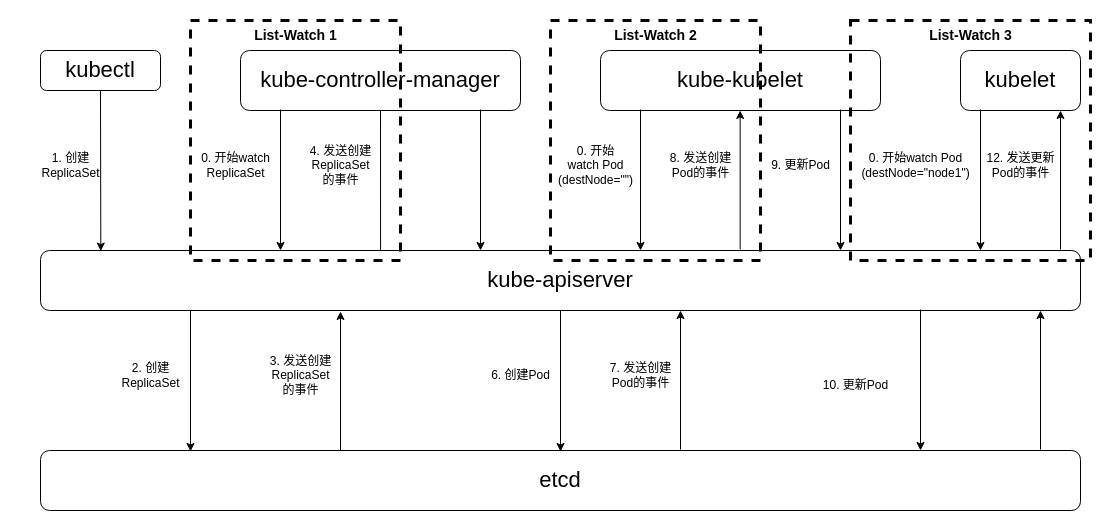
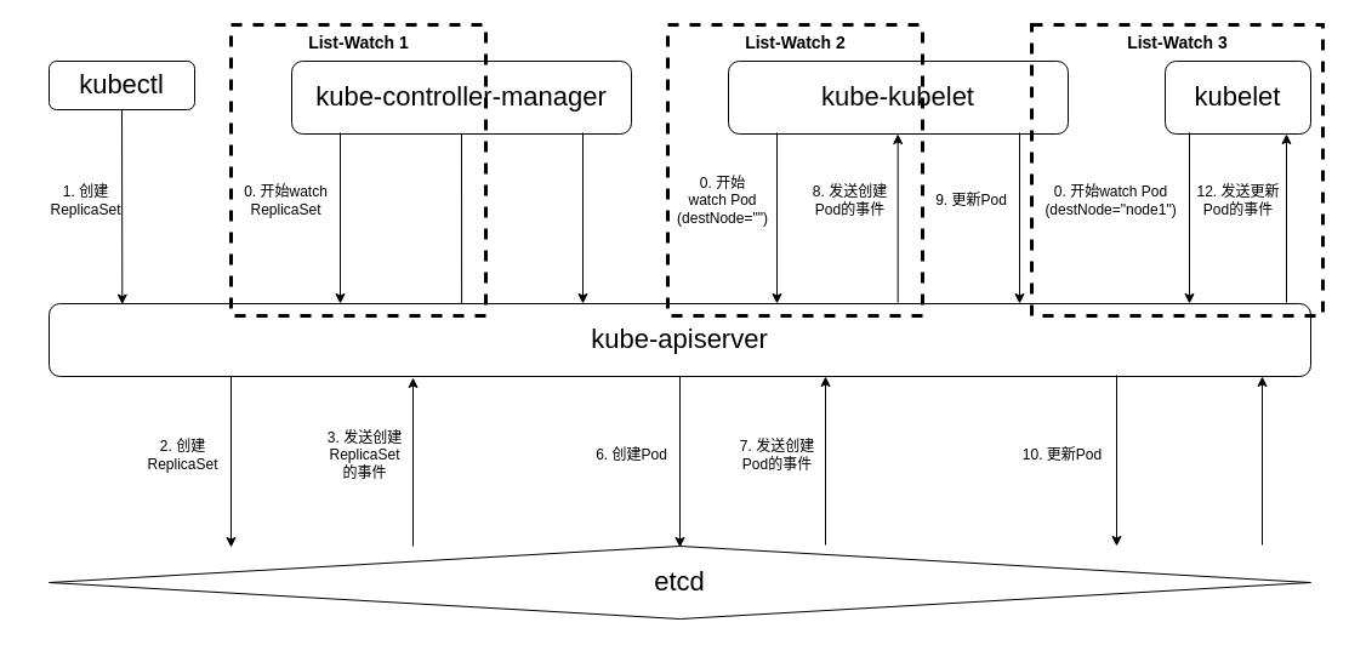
- <mxCell id="28" value="4. 发送创建&lt;br&gt;ReplicaSet&lt;br&gt;的事件" style="text;html=1;align=center;verticalAlign=middle;resizable=0;points=[];autosize=1;strokeColor=none;fillColor=none;" vertex="1" parent="2"><mxGeometry x="280" y="115" width="80" height="60" as="geometry" /></mxCell>
- <mxCell id="34" value="10. 更新Pod" style="text;html=1;align=center;verticalAlign=middle;resizable=0;points=[];autosize=1;strokeColor=none;fillColor=none;" vertex="1" parent="2"><mxGeometry x="790" y="350" width="90" height="30" as="geometry" /></mxCell>
+ <mxCell id="34" value="10. 更新Pod" style="text;html=1;align=center;verticalAlign=middle;resizable=0;points=[];autosize=1;strokeColor=none;fillColor=none;" vertex="1" parent="2"><mxGeometry x="810" y="340" width="90" height="30" as="geometry" /></mxCell>
- <mxCell id="8" value="etcd" style="rounded=1;whiteSpace=wrap;html=1;fontSize=22;" vertex="1" parent="2"><mxGeometry x="20" y="430" width="1040" height="60" as="geometry" /></mxCell>
+ <mxCell id="8" value="etcd" style="rhombus;whiteSpace=wrap;html=1;fontSize=22;" vertex="1" parent="2"><mxGeometry x="20" y="430" width="1040" height="60" as="geometry" /></mxCell>
